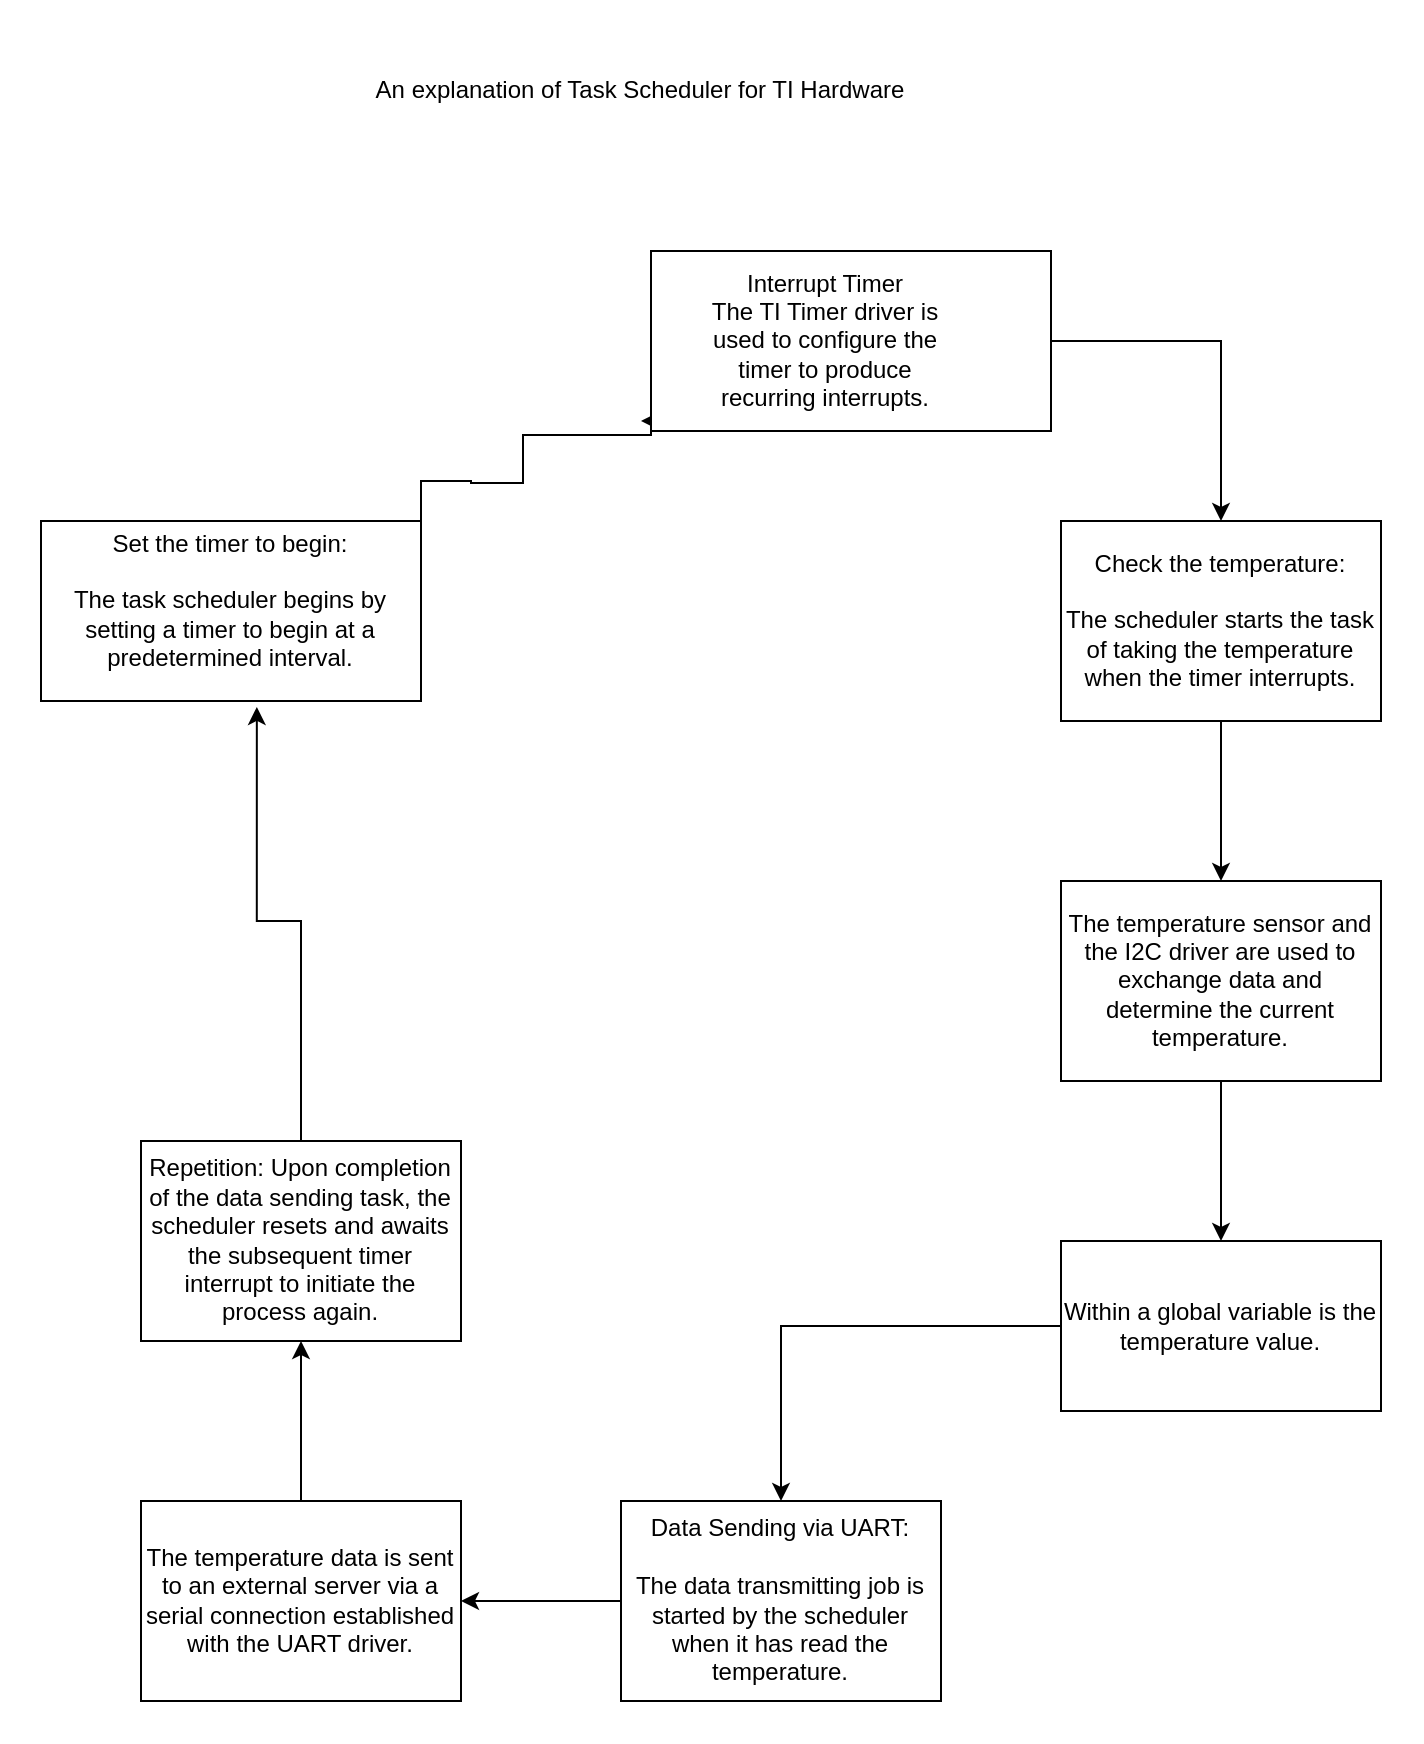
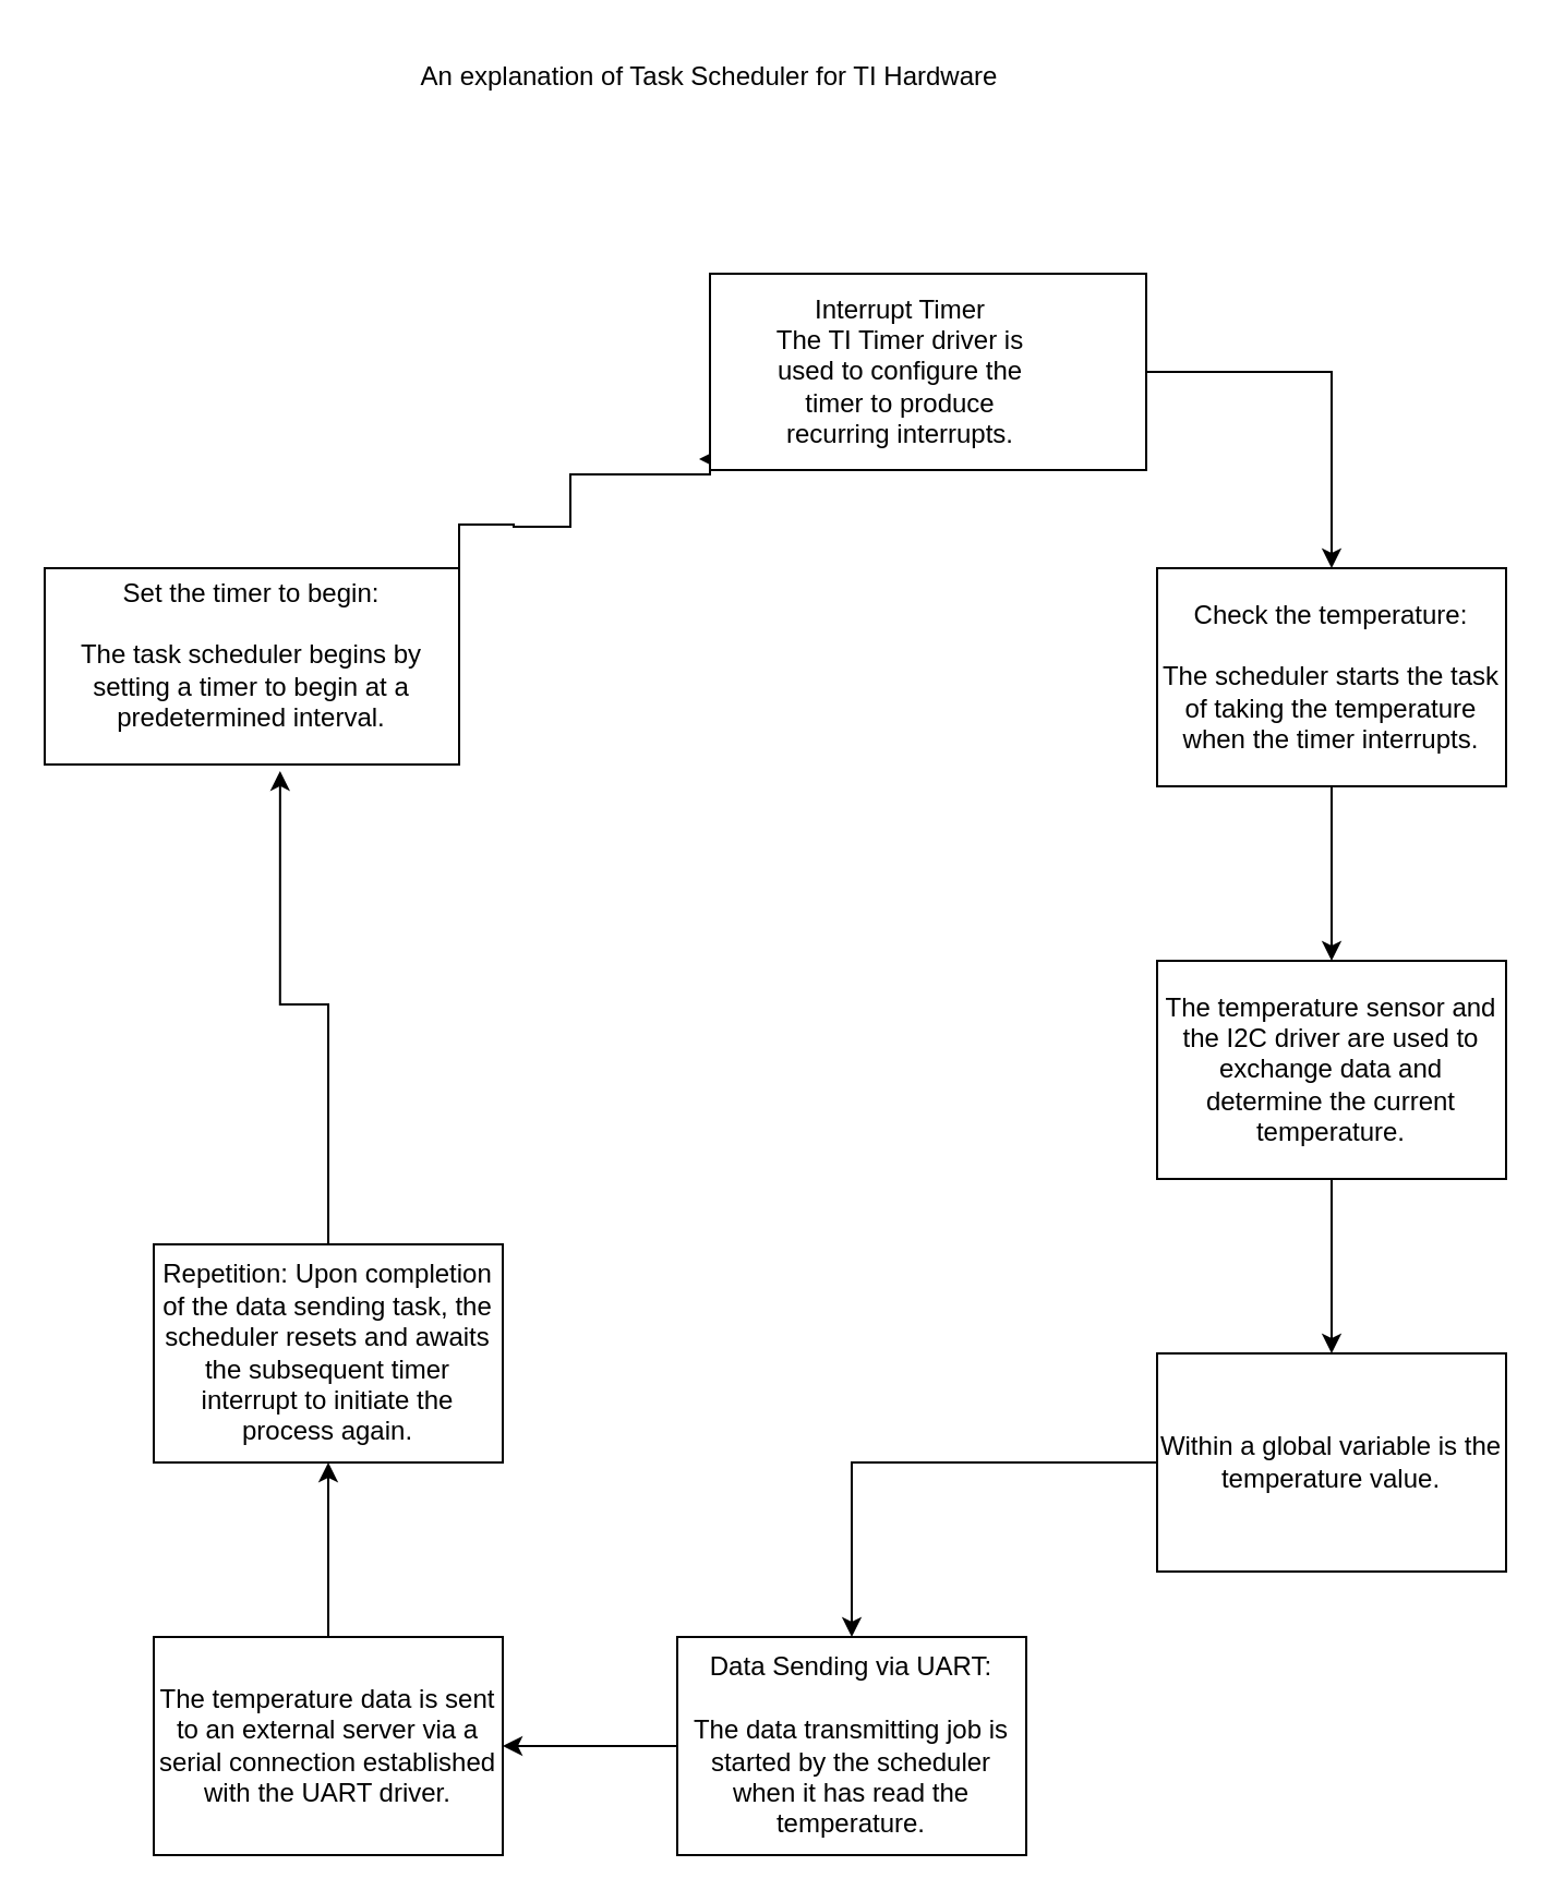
- <mxCell id="5" value="&lt;meta charset=&quot;utf-8&quot;&gt;&lt;span&gt;&lt;span&gt;&lt;span&gt;&lt;span&gt;&lt;span id=&quot;output-sentence-box~0&quot; class=&quot;output-sentence&quot;&gt;&lt;span class=&quot;css-x5hiaf&quot;&gt;&lt;span id=&quot;output-sentence~0&quot;&gt;&lt;span style=&quot;white-space: initial;&quot;&gt;&lt;span data-testid=&quot;output-sentence-0&quot;&gt;&lt;span&gt;&lt;span&gt;&lt;span class=&quot;css-1m8t0fv&quot; id=&quot;output-phrase~0~0&quot;&gt;&lt;span data-testid=&quot;output-word-0-0-0&quot;&gt;&lt;span class=&quot;css-0&quot;&gt;An &lt;/span&gt;&lt;/span&gt;&lt;span data-testid=&quot;output-word-0-0-1&quot;&gt;&lt;span class=&quot;css-0&quot;&gt;explanation &lt;/span&gt;&lt;/span&gt;&lt;/span&gt;&lt;/span&gt;&lt;/span&gt;&lt;span&gt;&lt;span&gt;&lt;span class=&quot;css-1m8t0fv&quot; id=&quot;output-phrase~0~1&quot;&gt;&lt;span data-testid=&quot;output-word-1-0-0&quot;&gt;&lt;span class=&quot;css-rh820s&quot;&gt;of &lt;/span&gt;&lt;/span&gt;&lt;/span&gt;&lt;/span&gt;&lt;/span&gt;&lt;span&gt;&lt;span&gt;&lt;span class=&quot;css-1m8t0fv&quot; id=&quot;output-phrase~0~2&quot;&gt;&lt;span data-testid=&quot;output-word-2-0-0&quot;&gt;&lt;span class=&quot;css-0&quot;&gt;Task &lt;/span&gt;&lt;/span&gt;&lt;span data-testid=&quot;output-word-2-0-1&quot;&gt;&lt;span class=&quot;css-0&quot;&gt;Scheduler &lt;/span&gt;&lt;/span&gt;&lt;/span&gt;&lt;/span&gt;&lt;/span&gt;&lt;span&gt;&lt;span&gt;&lt;span class=&quot;css-1m8t0fv&quot; id=&quot;output-phrase~0~3&quot;&gt;&lt;span data-testid=&quot;output-word-3-0-0&quot;&gt;&lt;span class=&quot;css-0&quot;&gt;for &lt;/span&gt;&lt;/span&gt;&lt;/span&gt;&lt;/span&gt;&lt;/span&gt;&lt;span&gt;&lt;span&gt;&lt;span class=&quot;css-1m8t0fv&quot; id=&quot;output-phrase~0~4&quot;&gt;&lt;span data-testid=&quot;output-word-4-0-0&quot;&gt;&lt;span class=&quot;css-0&quot;&gt;TI &lt;/span&gt;&lt;/span&gt;&lt;/span&gt;&lt;/span&gt;&lt;/span&gt;&lt;span&gt;&lt;span&gt;&lt;span class=&quot;css-1m8t0fv&quot; id=&quot;output-phrase~0~5&quot;&gt;&lt;span data-testid=&quot;output-word-5-0-0&quot;&gt;&lt;span class=&quot;css-0&quot;&gt;Hardware&lt;/span&gt;&lt;/span&gt;&lt;/span&gt;&lt;/span&gt;&lt;/span&gt;&lt;/span&gt;&lt;/span&gt;&#10;&lt;/span&gt;&lt;/span&gt;&lt;/span&gt;&lt;/span&gt;&lt;/span&gt;&lt;/span&gt;&lt;/span&gt;" style="text;html=1;align=center;verticalAlign=middle;whiteSpace=wrap;rounded=0;" vertex="1" parent="1"><mxGeometry x="165" y="30" width="310" height="30" as="geometry" /></mxCell>
+ <mxCell id="5" value="&lt;meta charset=&quot;utf-8&quot;&gt;&lt;span&gt;&lt;span&gt;&lt;span&gt;&lt;span&gt;&lt;span id=&quot;output-sentence-box~0&quot; class=&quot;output-sentence&quot;&gt;&lt;span class=&quot;css-x5hiaf&quot;&gt;&lt;span id=&quot;output-sentence~0&quot;&gt;&lt;span style=&quot;white-space: initial;&quot;&gt;&lt;span data-testid=&quot;output-sentence-0&quot;&gt;&lt;span&gt;&lt;span&gt;&lt;span class=&quot;css-1m8t0fv&quot; id=&quot;output-phrase~0~0&quot;&gt;&lt;span data-testid=&quot;output-word-0-0-0&quot;&gt;&lt;span class=&quot;css-0&quot;&gt;An &lt;/span&gt;&lt;/span&gt;&lt;span data-testid=&quot;output-word-0-0-1&quot;&gt;&lt;span class=&quot;css-0&quot;&gt;explanation &lt;/span&gt;&lt;/span&gt;&lt;/span&gt;&lt;/span&gt;&lt;/span&gt;&lt;span&gt;&lt;span&gt;&lt;span class=&quot;css-1m8t0fv&quot; id=&quot;output-phrase~0~1&quot;&gt;&lt;span data-testid=&quot;output-word-1-0-0&quot;&gt;&lt;span class=&quot;css-rh820s&quot;&gt;of &lt;/span&gt;&lt;/span&gt;&lt;/span&gt;&lt;/span&gt;&lt;/span&gt;&lt;span&gt;&lt;span&gt;&lt;span class=&quot;css-1m8t0fv&quot; id=&quot;output-phrase~0~2&quot;&gt;&lt;span data-testid=&quot;output-word-2-0-0&quot;&gt;&lt;span class=&quot;css-0&quot;&gt;Task &lt;/span&gt;&lt;/span&gt;&lt;span data-testid=&quot;output-word-2-0-1&quot;&gt;&lt;span class=&quot;css-0&quot;&gt;Scheduler &lt;/span&gt;&lt;/span&gt;&lt;/span&gt;&lt;/span&gt;&lt;/span&gt;&lt;span&gt;&lt;span&gt;&lt;span class=&quot;css-1m8t0fv&quot; id=&quot;output-phrase~0~3&quot;&gt;&lt;span data-testid=&quot;output-word-3-0-0&quot;&gt;&lt;span class=&quot;css-0&quot;&gt;for &lt;/span&gt;&lt;/span&gt;&lt;/span&gt;&lt;/span&gt;&lt;/span&gt;&lt;span&gt;&lt;span&gt;&lt;span class=&quot;css-1m8t0fv&quot; id=&quot;output-phrase~0~4&quot;&gt;&lt;span data-testid=&quot;output-word-4-0-0&quot;&gt;&lt;span class=&quot;css-0&quot;&gt;TI &lt;/span&gt;&lt;/span&gt;&lt;/span&gt;&lt;/span&gt;&lt;/span&gt;&lt;span&gt;&lt;span&gt;&lt;span class=&quot;css-1m8t0fv&quot; id=&quot;output-phrase~0~5&quot;&gt;&lt;span data-testid=&quot;output-word-5-0-0&quot;&gt;&lt;span class=&quot;css-0&quot;&gt;Hardware&lt;/span&gt;&lt;/span&gt;&lt;/span&gt;&lt;/span&gt;&lt;/span&gt;&lt;/span&gt;&lt;/span&gt;&#10;&lt;/span&gt;&lt;/span&gt;&lt;/span&gt;&lt;/span&gt;&lt;/span&gt;&lt;/span&gt;&lt;/span&gt;" style="text;html=1;align=center;verticalAlign=middle;whiteSpace=wrap;rounded=0;" vertex="1" parent="1"><mxGeometry x="170" y="20" width="310" height="30" as="geometry" /></mxCell>
- <mxCell id="14" value="&lt;span id=&quot;output-sentence-box~0&quot; class=&quot;output-sentence&quot;&gt;&lt;span class=&quot;css-x5hiaf&quot;&gt;&lt;span id=&quot;output-sentence~0&quot;&gt;&lt;span style=&quot;white-space: initial;&quot;&gt;&lt;span data-testid=&quot;output-sentence-0&quot;&gt;&lt;span class=&quot;css-1m8t0fv&quot; id=&quot;output-phrase~0~0&quot;&gt;&lt;span data-testid=&quot;output-word-0-0-0&quot;&gt;&lt;span class=&quot;css-rh820s&quot;&gt;Within &lt;/span&gt;&lt;/span&gt;&lt;/span&gt;&lt;span class=&quot;css-1m8t0fv&quot; id=&quot;output-phrase~0~1&quot;&gt;&lt;span data-testid=&quot;output-word-1-0-0&quot;&gt;&lt;span class=&quot;css-15iwe0d&quot;&gt;a &lt;/span&gt;&lt;/span&gt;&lt;span data-testid=&quot;output-word-1-0-1&quot;&gt;&lt;span class=&quot;css-15iwe0d&quot;&gt;global &lt;/span&gt;&lt;/span&gt;&lt;span data-testid=&quot;output-word-1-0-2&quot;&gt;&lt;span class=&quot;css-15iwe0d&quot;&gt;variable &lt;/span&gt;&lt;/span&gt;&lt;/span&gt;&lt;span class=&quot;css-1m8t0fv&quot; id=&quot;output-phrase~0~2&quot;&gt;&lt;span data-testid=&quot;output-word-2-0-0&quot;&gt;&lt;span class=&quot;css-15iwe0d&quot;&gt;is &lt;/span&gt;&lt;/span&gt;&lt;/span&gt;&lt;span class=&quot;css-1m8t0fv&quot; id=&quot;output-phrase~0~3&quot;&gt;&lt;span data-testid=&quot;output-word-3-0-0&quot;&gt;&lt;span class=&quot;css-15iwe0d&quot;&gt;the &lt;/span&gt;&lt;/span&gt;&lt;span data-testid=&quot;output-word-3-0-1&quot;&gt;&lt;span class=&quot;css-15iwe0d&quot;&gt;temperature &lt;/span&gt;&lt;/span&gt;&lt;/span&gt;&lt;span class=&quot;css-1m8t0fv&quot; id=&quot;output-phrase~0~4&quot;&gt;&lt;span data-testid=&quot;output-word-4-0-0&quot;&gt;&lt;span class=&quot;css-0&quot;&gt;value.&lt;/span&gt;&lt;/span&gt;&lt;/span&gt;&lt;/span&gt;&lt;/span&gt;&lt;/span&gt;&lt;/span&gt;&lt;/span&gt;" style="rounded=0;whiteSpace=wrap;html=1;" vertex="1" parent="1"><mxGeometry x="530" y="620" width="160" height="85" as="geometry" /></mxCell>
+ <mxCell id="14" value="&lt;span id=&quot;output-sentence-box~0&quot; class=&quot;output-sentence&quot;&gt;&lt;span class=&quot;css-x5hiaf&quot;&gt;&lt;span id=&quot;output-sentence~0&quot;&gt;&lt;span style=&quot;white-space: initial;&quot;&gt;&lt;span data-testid=&quot;output-sentence-0&quot;&gt;&lt;span class=&quot;css-1m8t0fv&quot; id=&quot;output-phrase~0~0&quot;&gt;&lt;span data-testid=&quot;output-word-0-0-0&quot;&gt;&lt;span class=&quot;css-rh820s&quot;&gt;Within &lt;/span&gt;&lt;/span&gt;&lt;/span&gt;&lt;span class=&quot;css-1m8t0fv&quot; id=&quot;output-phrase~0~1&quot;&gt;&lt;span data-testid=&quot;output-word-1-0-0&quot;&gt;&lt;span class=&quot;css-15iwe0d&quot;&gt;a &lt;/span&gt;&lt;/span&gt;&lt;span data-testid=&quot;output-word-1-0-1&quot;&gt;&lt;span class=&quot;css-15iwe0d&quot;&gt;global &lt;/span&gt;&lt;/span&gt;&lt;span data-testid=&quot;output-word-1-0-2&quot;&gt;&lt;span class=&quot;css-15iwe0d&quot;&gt;variable &lt;/span&gt;&lt;/span&gt;&lt;/span&gt;&lt;span class=&quot;css-1m8t0fv&quot; id=&quot;output-phrase~0~2&quot;&gt;&lt;span data-testid=&quot;output-word-2-0-0&quot;&gt;&lt;span class=&quot;css-15iwe0d&quot;&gt;is &lt;/span&gt;&lt;/span&gt;&lt;/span&gt;&lt;span class=&quot;css-1m8t0fv&quot; id=&quot;output-phrase~0~3&quot;&gt;&lt;span data-testid=&quot;output-word-3-0-0&quot;&gt;&lt;span class=&quot;css-15iwe0d&quot;&gt;the &lt;/span&gt;&lt;/span&gt;&lt;span data-testid=&quot;output-word-3-0-1&quot;&gt;&lt;span class=&quot;css-15iwe0d&quot;&gt;temperature &lt;/span&gt;&lt;/span&gt;&lt;/span&gt;&lt;span class=&quot;css-1m8t0fv&quot; id=&quot;output-phrase~0~4&quot;&gt;&lt;span data-testid=&quot;output-word-4-0-0&quot;&gt;&lt;span class=&quot;css-0&quot;&gt;value.&lt;/span&gt;&lt;/span&gt;&lt;/span&gt;&lt;/span&gt;&lt;/span&gt;&lt;/span&gt;&lt;/span&gt;&lt;/span&gt;" style="rounded=0;whiteSpace=wrap;html=1;" vertex="1" parent="1"><mxGeometry x="530" y="620" width="160" height="100" as="geometry" /></mxCell>
